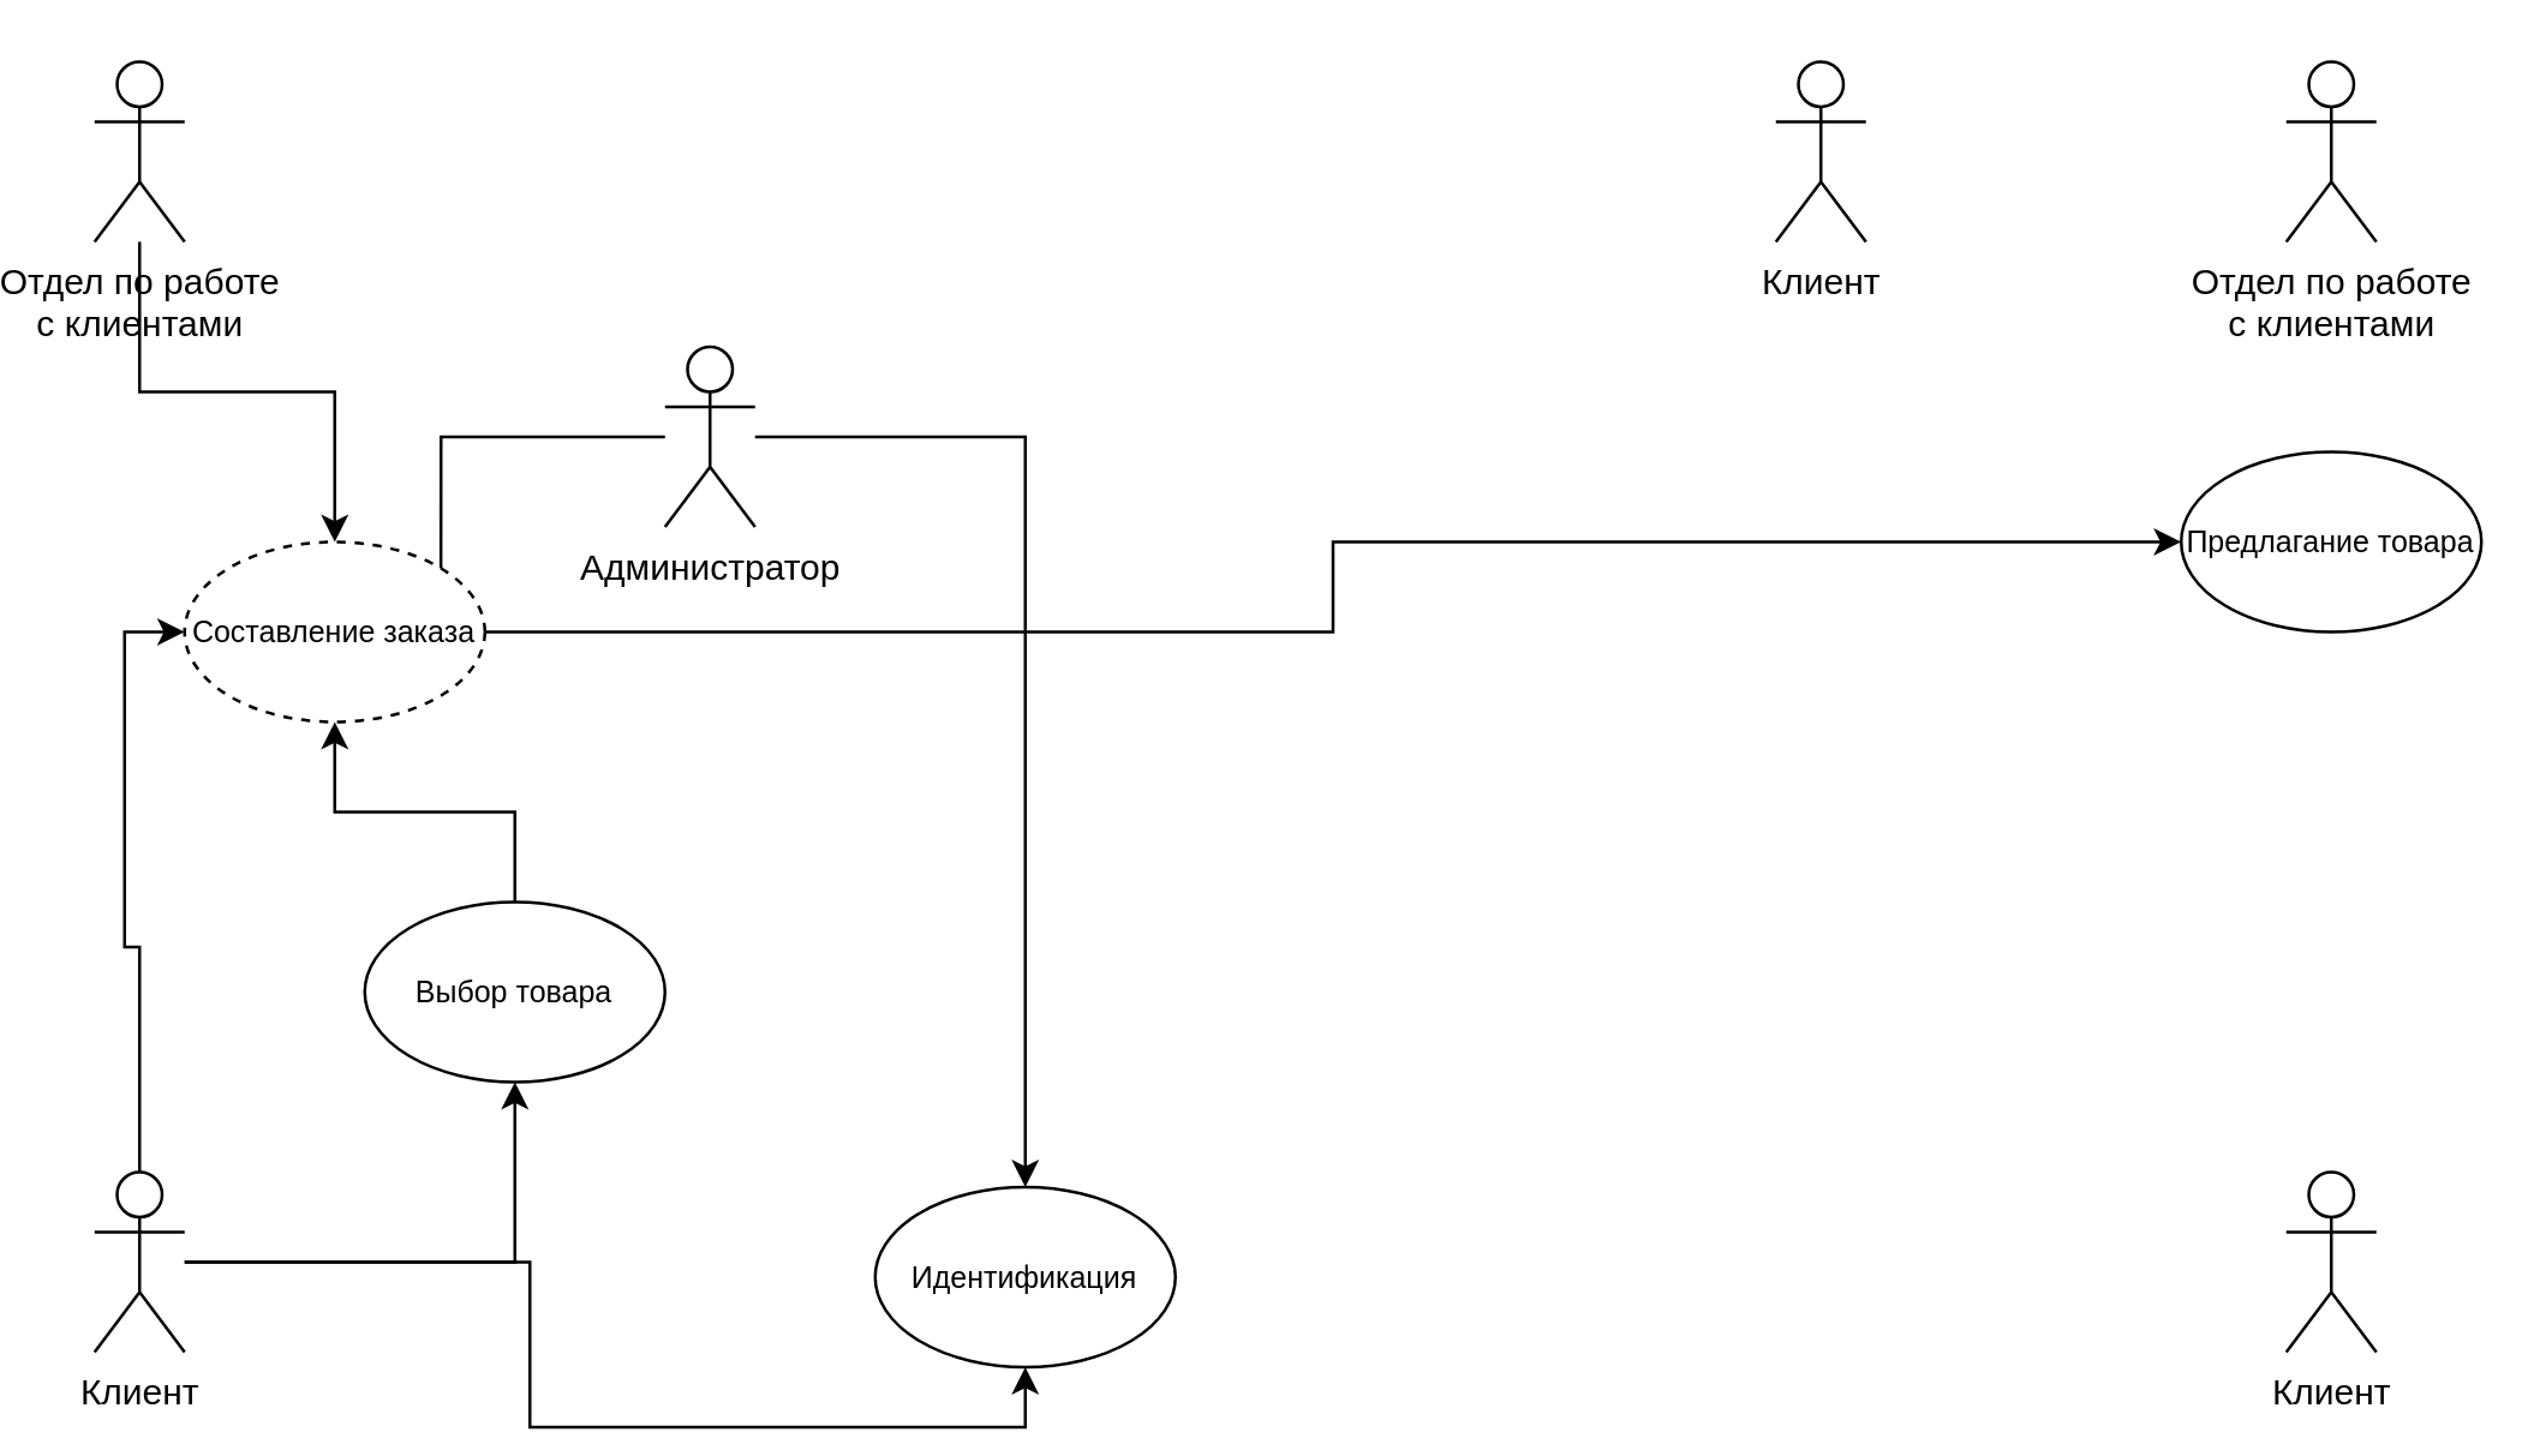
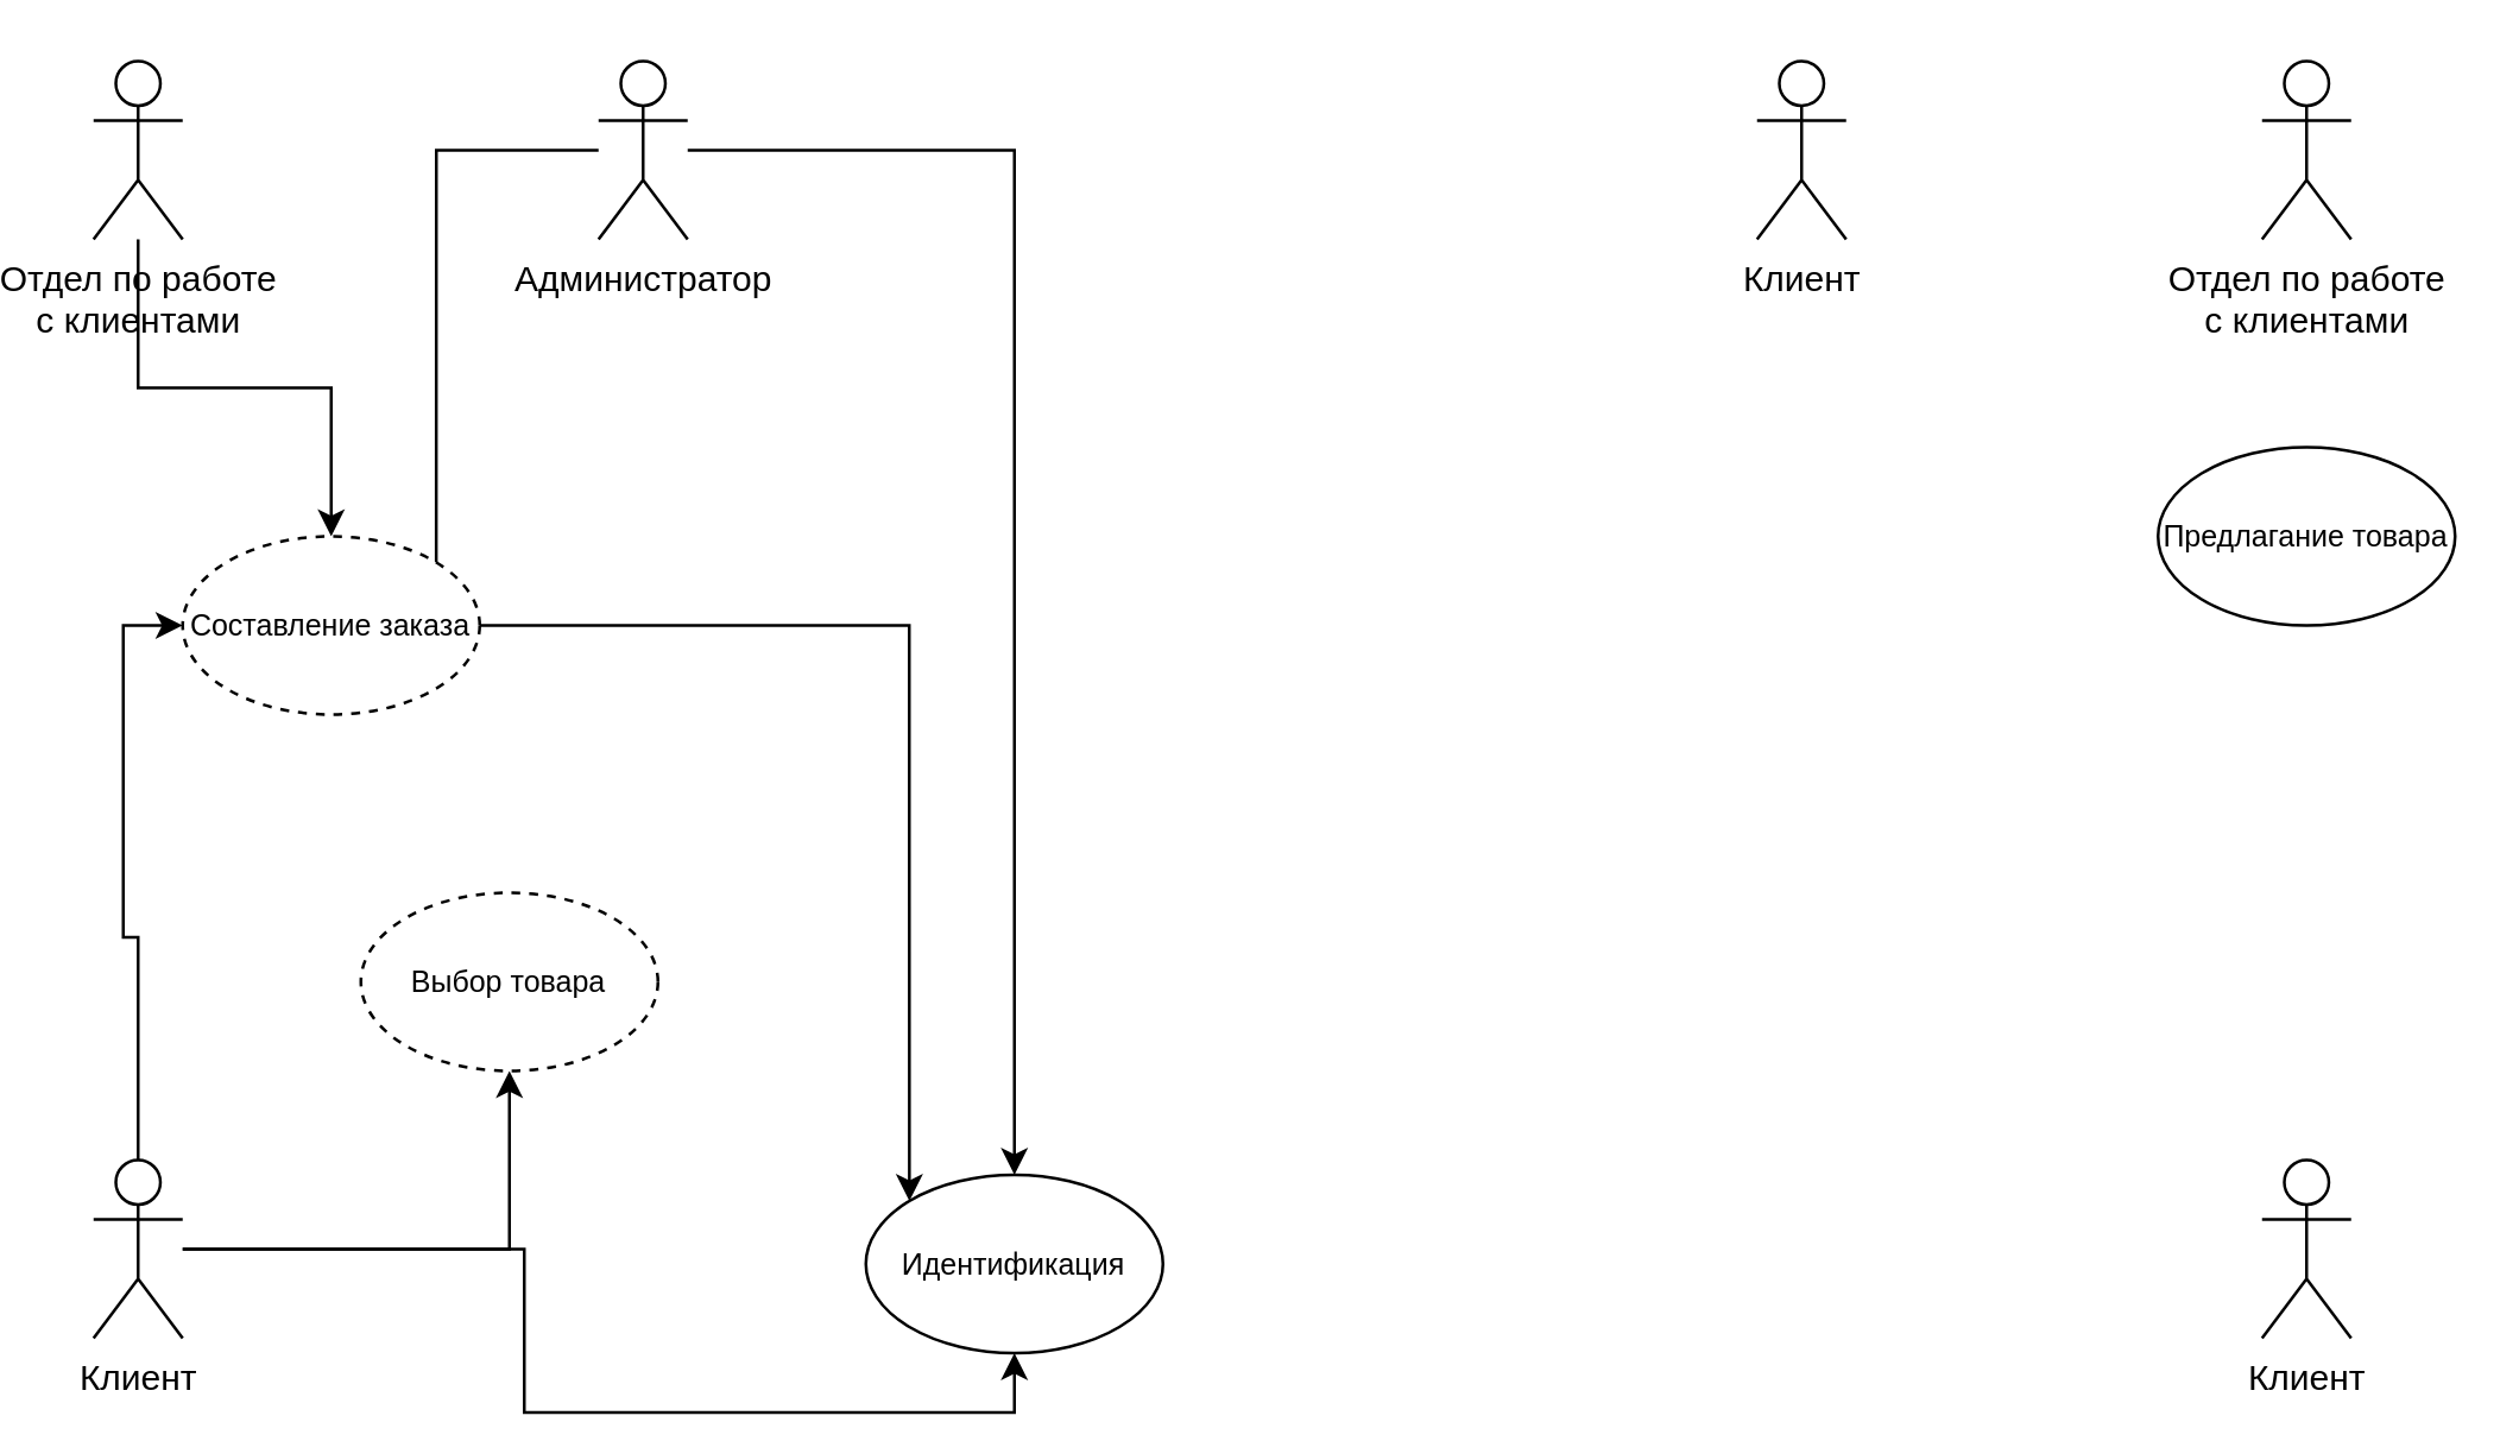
- <mxCell id="8" value="Администратор" style="shape=umlActor;verticalLabelPosition=bottom;verticalAlign=top;html=1;outlineConnect=0;" vertex="1" parent="1"><mxGeometry x="210" y="115" width="30" height="60" as="geometry" /></mxCell>
+ <mxCell id="8" value="Администратор" style="shape=umlActor;verticalLabelPosition=bottom;verticalAlign=top;html=1;outlineConnect=0;" vertex="1" parent="1"><mxGeometry x="190" y="20" width="30" height="60" as="geometry" /></mxCell>
- <mxCell id="11" style="edgeStyle=orthogonalEdgeStyle;rounded=0;orthogonalLoop=1;jettySize=auto;html=1;" edge="1" parent="1" source="12" target="19"><mxGeometry relative="1" as="geometry" /></mxCell>
+ <mxCell id="11" style="edgeStyle=orthogonalEdgeStyle;rounded=0;orthogonalLoop=1;jettySize=auto;html=1;entryX=0;entryY=0;entryDx=0;entryDy=0;" edge="1" parent="1" source="12" target="15"><mxGeometry relative="1" as="geometry" /></mxCell>
- <mxCell id="13" style="edgeStyle=orthogonalEdgeStyle;rounded=0;orthogonalLoop=1;jettySize=auto;html=1;entryX=0.5;entryY=1;entryDx=0;entryDy=0;" edge="1" parent="1" source="14" target="12"><mxGeometry relative="1" as="geometry" /></mxCell>
- <mxCell id="14" value="&lt;font style=&quot;font-size: 10px;&quot;&gt;Выбор товара&lt;/font&gt;" style="ellipse;whiteSpace=wrap;html=1;" vertex="1" parent="1"><mxGeometry x="110" y="300" width="100" height="60" as="geometry" /></mxCell>
+ <mxCell id="14" value="&lt;font style=&quot;font-size: 10px;&quot;&gt;Выбор товара&lt;/font&gt;" style="ellipse;whiteSpace=wrap;html=1;dashed=1;" vertex="1" parent="1"><mxGeometry x="110" y="300" width="100" height="60" as="geometry" /></mxCell>
